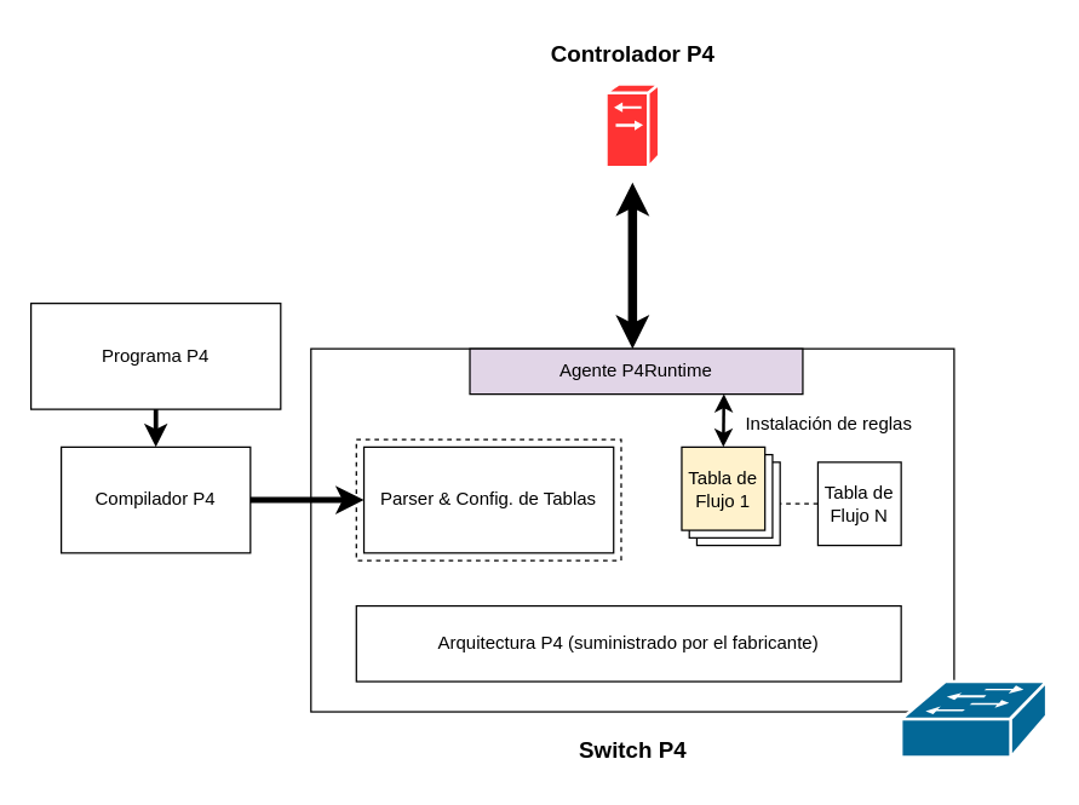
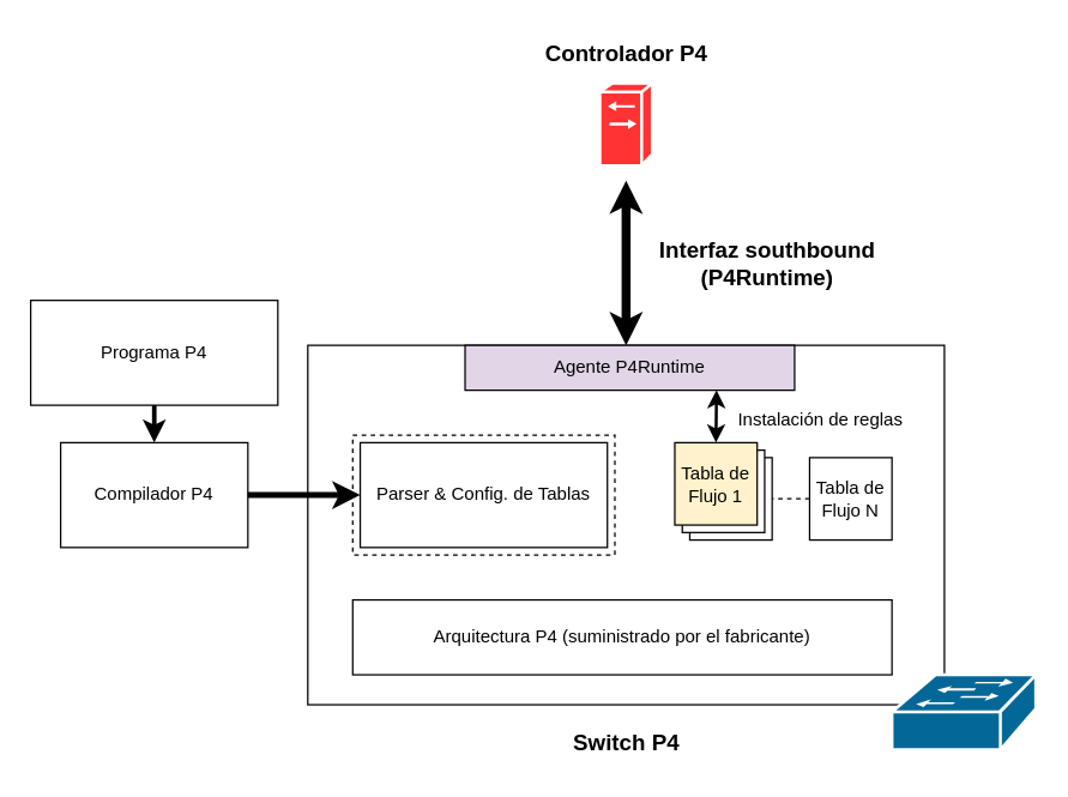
+ <mxCell id="3" value="&lt;b&gt;&lt;font style=&quot;font-size: 15px;&quot;&gt;Interfaz southbound&lt;/font&gt;&lt;/b&gt;&lt;div&gt;&lt;b&gt;&lt;font style=&quot;font-size: 15px;&quot;&gt;(P4Runtime)&lt;/font&gt;&lt;/b&gt;&lt;/div&gt;" style="text;html=1;align=center;verticalAlign=middle;whiteSpace=wrap;rounded=0;" parent="1" vertex="1"><mxGeometry x="400" y="160" width="224" height="30" as="geometry" /></mxCell>
